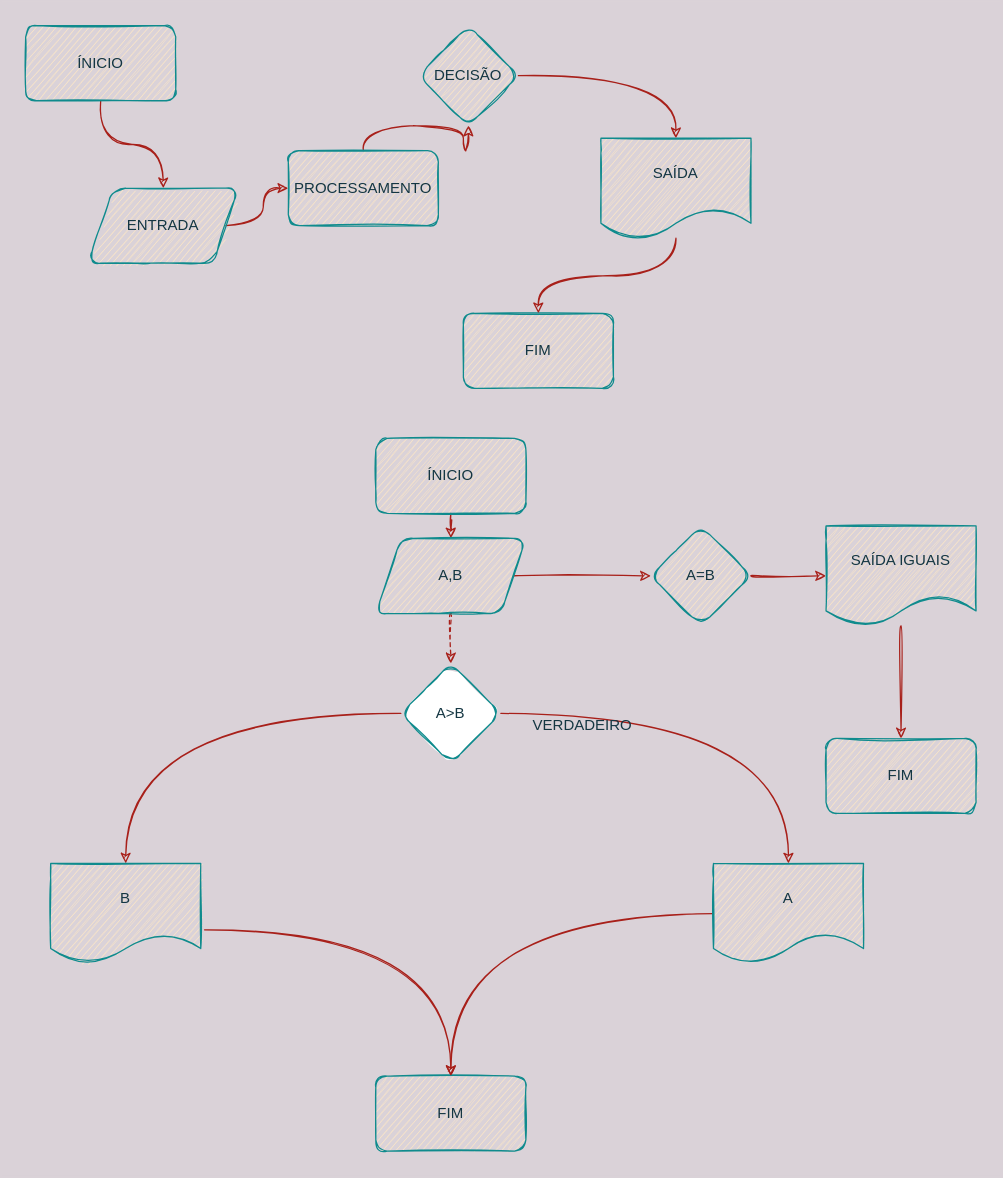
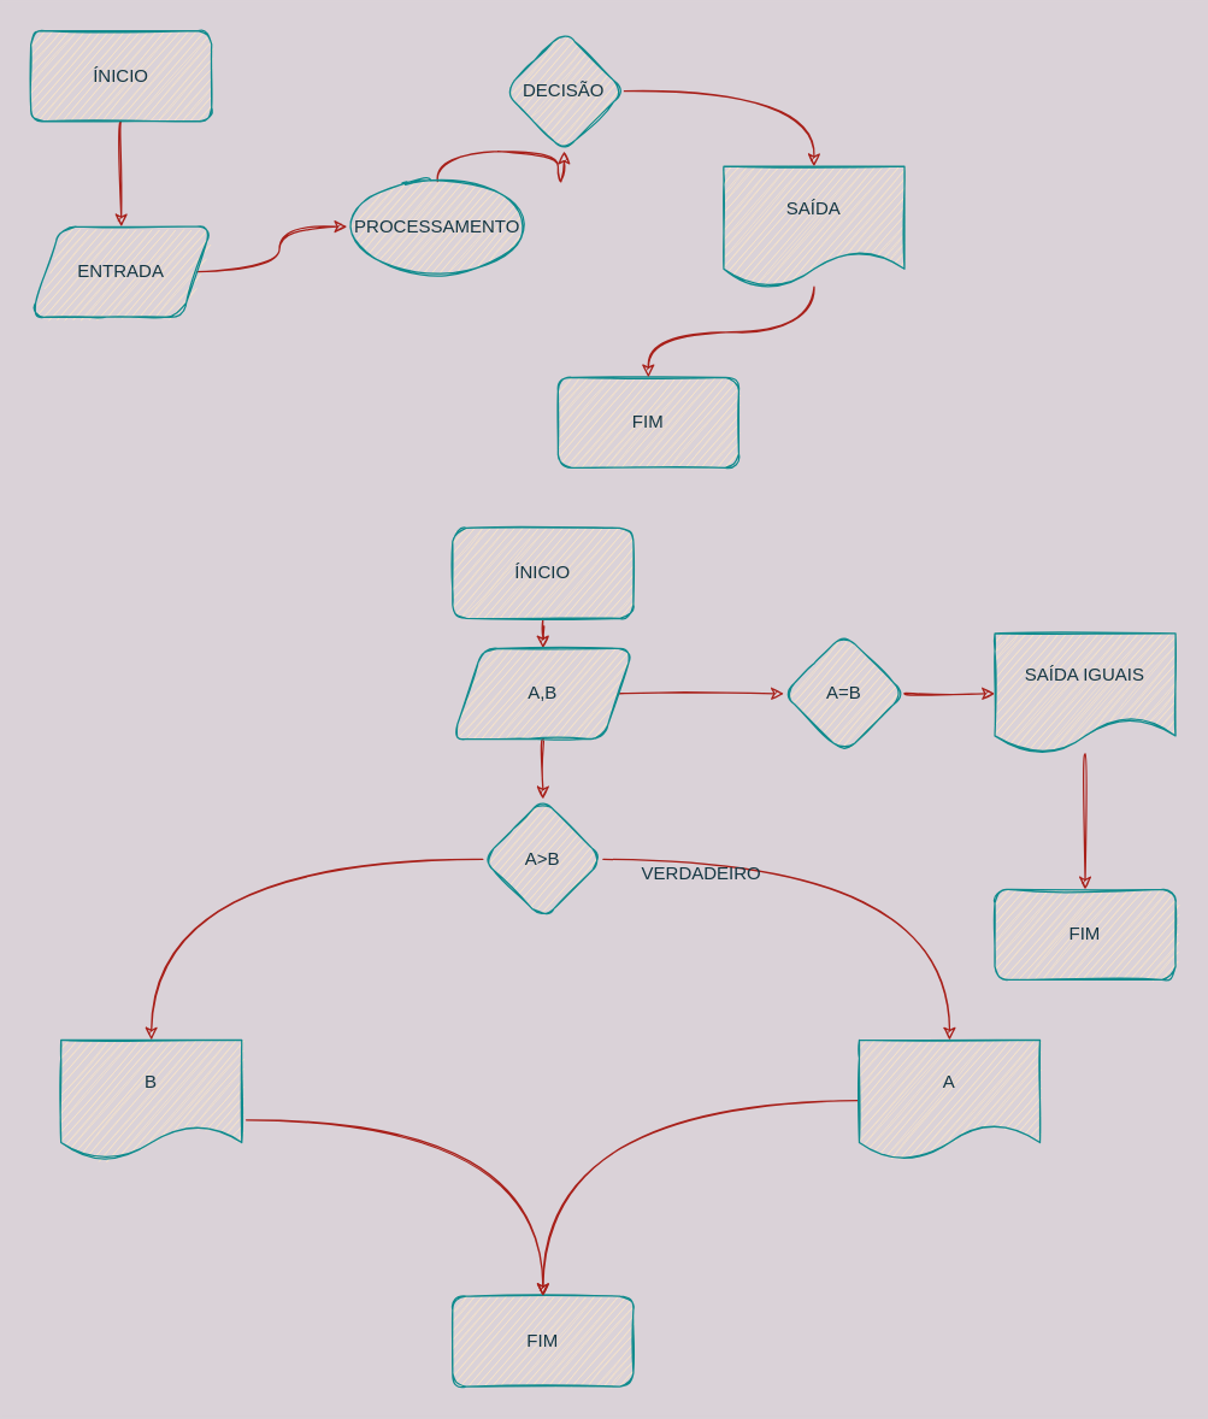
- <mxCell id="10" value="PROCESSAMENTO" style="rounded=1;whiteSpace=wrap;html=1;fillColor=#FAE5C7;fontColor=#143642;strokeColor=#0F8B8D;sketch=1;" vertex="1" parent="1"><mxGeometry x="230" y="120" width="120" height="60" as="geometry" /></mxCell>
+ <mxCell id="10" value="PROCESSAMENTO" style="ellipse;whiteSpace=wrap;html=1;fillColor=#FAE5C7;fontColor=#143642;strokeColor=#0F8B8D;sketch=1;" vertex="1" parent="1"><mxGeometry x="230" y="120" width="120" height="60" as="geometry" /></mxCell>
- <mxCell id="6" value="ENTRADA" style="shape=parallelogram;perimeter=parallelogramPerimeter;whiteSpace=wrap;html=1;fixedSize=1;fillColor=#FAE5C7;fontColor=#143642;strokeColor=#0F8B8D;rounded=1;sketch=1;" vertex="1" parent="1"><mxGeometry x="70" y="150" width="120" height="60" as="geometry" /></mxCell>
+ <mxCell id="6" value="ENTRADA" style="shape=parallelogram;perimeter=parallelogramPerimeter;whiteSpace=wrap;html=1;fixedSize=1;fillColor=#FAE5C7;fontColor=#143642;strokeColor=#0F8B8D;rounded=1;sketch=1;" vertex="1" parent="1"><mxGeometry x="20" y="150" width="120" height="60" as="geometry" /></mxCell>
- <mxCell id="15" value="" style="edgeStyle=orthogonalEdgeStyle;rounded=1;orthogonalLoop=1;jettySize=auto;html=1;strokeColor=#A8201A;fontColor=#143642;labelBackgroundColor=#DAD2D8;curved=1;sketch=1;dashed=1;" edge="1" parent="1" source="17" target="20"><mxGeometry relative="1" as="geometry" /></mxCell>
+ <mxCell id="15" value="" style="edgeStyle=orthogonalEdgeStyle;rounded=1;orthogonalLoop=1;jettySize=auto;html=1;strokeColor=#A8201A;fontColor=#143642;labelBackgroundColor=#DAD2D8;curved=1;sketch=1;" edge="1" parent="1" source="17" target="20"><mxGeometry relative="1" as="geometry" /></mxCell>
- <mxCell id="20" value="A&amp;gt;B" style="rhombus;whiteSpace=wrap;html=1;fillColor=#ffffff;fontColor=#143642;strokeColor=#0F8B8D;rounded=1;sketch=1;" vertex="1" parent="1"><mxGeometry x="320" y="530" width="80" height="80" as="geometry" /></mxCell>
+ <mxCell id="20" value="A&amp;gt;B" style="rhombus;whiteSpace=wrap;html=1;fillColor=#FAE5C7;fontColor=#143642;strokeColor=#0F8B8D;rounded=1;sketch=1;" vertex="1" parent="1"><mxGeometry x="320" y="530" width="80" height="80" as="geometry" /></mxCell>
